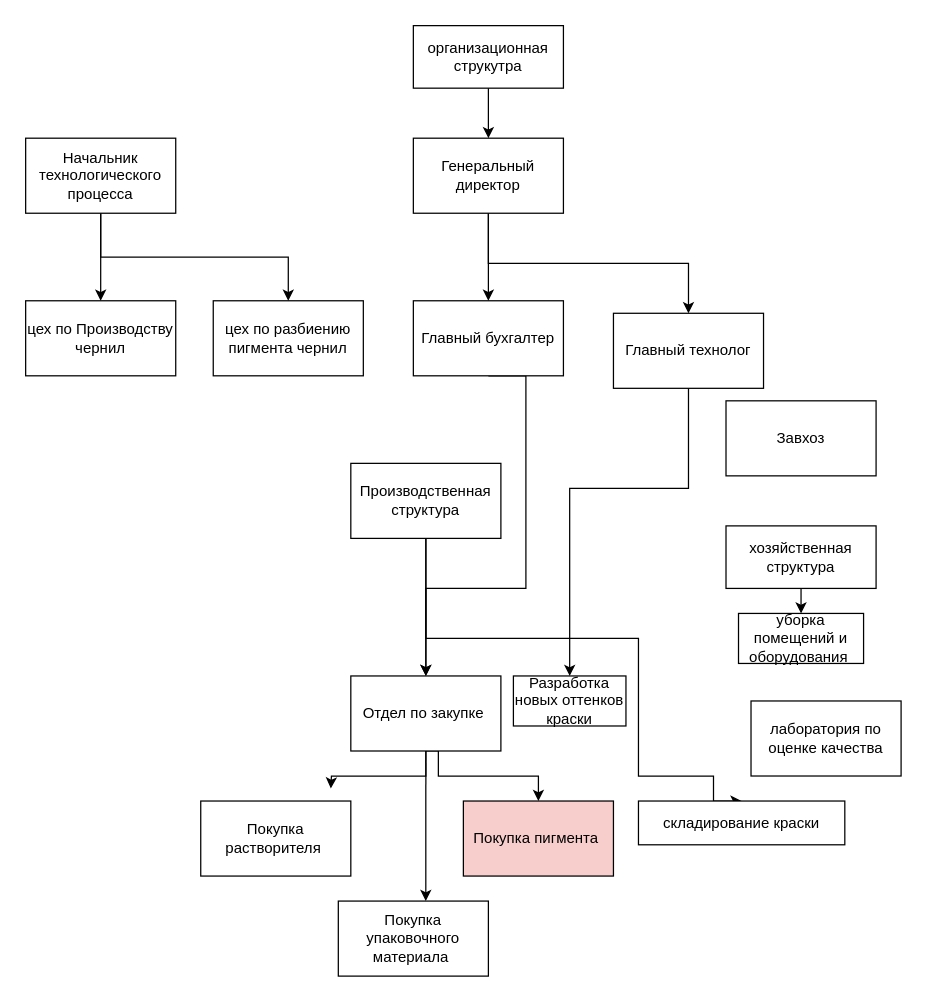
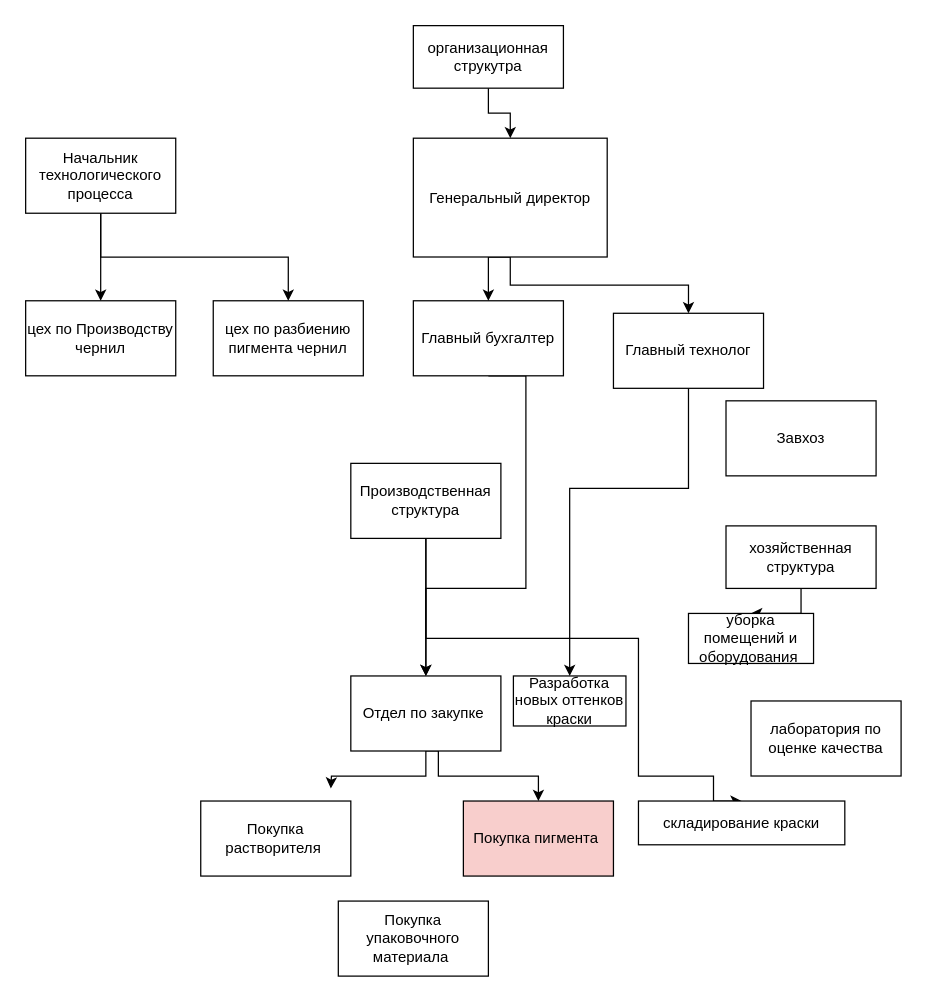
- <mxCell id="22" value="Генеральный директор" style="rounded=0;whiteSpace=wrap;html=1;" vertex="1" parent="1"><mxGeometry x="330" y="110" width="120" height="60" as="geometry" /></mxCell>
+ <mxCell id="22" value="Генеральный директор" style="rounded=0;whiteSpace=wrap;html=1;" vertex="1" parent="1"><mxGeometry x="330" y="110" width="155" height="95" as="geometry" /></mxCell>
- <mxCell id="25" value="уборка помещений и оборудования&amp;nbsp;" style="rounded=0;whiteSpace=wrap;html=1;" vertex="1" parent="1"><mxGeometry x="590" y="490" width="100" height="40" as="geometry" /></mxCell>
+ <mxCell id="25" value="уборка помещений и оборудования&amp;nbsp;" style="rounded=0;whiteSpace=wrap;html=1;" vertex="1" parent="1"><mxGeometry x="550" y="490" width="100" height="40" as="geometry" /></mxCell>
- <mxCell id="5" style="edgeStyle=orthogonalEdgeStyle;rounded=0;orthogonalLoop=1;jettySize=auto;html=1;exitX=0.5;exitY=1;exitDx=0;exitDy=0;entryX=0.583;entryY=0;entryDx=0;entryDy=0;entryPerimeter=0;" edge="1" parent="1" source="6" target="14"><mxGeometry relative="1" as="geometry" /></mxCell>
